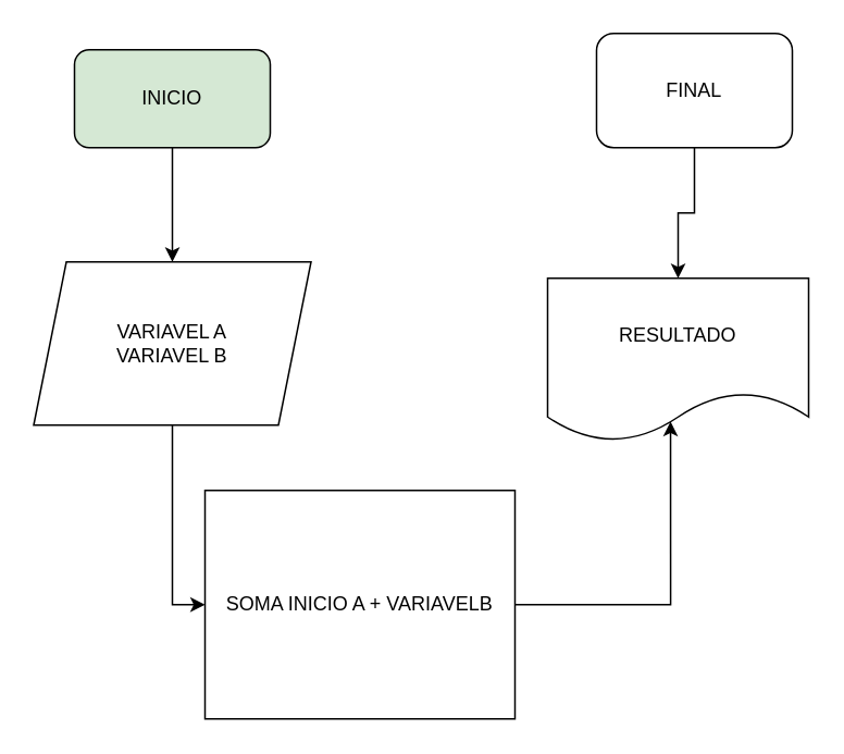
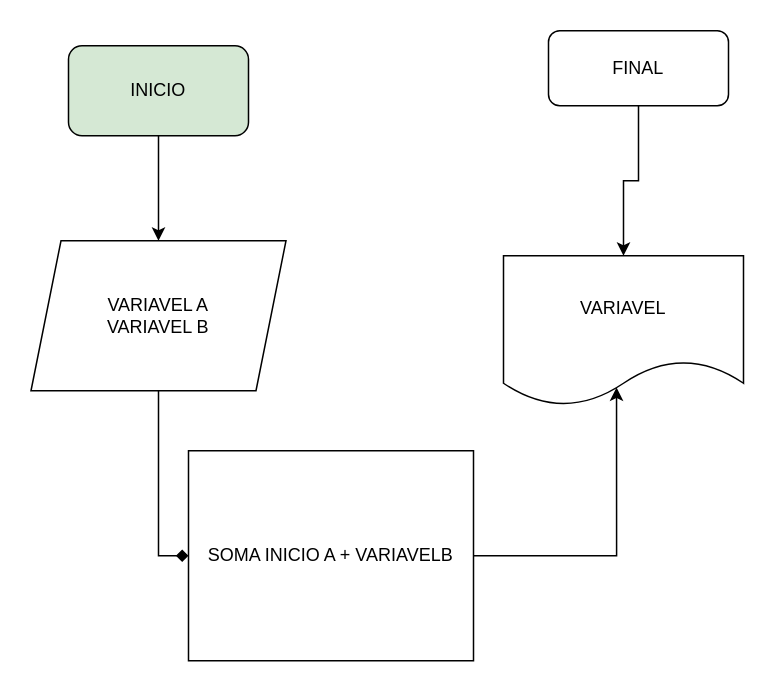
- <mxCell id="10" value="FINAL" style="rounded=1;whiteSpace=wrap;html=1;" vertex="1" parent="1"><mxGeometry x="365" y="20" width="120" height="70" as="geometry" /></mxCell>
+ <mxCell id="10" value="FINAL" style="rounded=1;whiteSpace=wrap;html=1;" vertex="1" parent="1"><mxGeometry x="365" y="20" width="120" height="50" as="geometry" /></mxCell>
- <mxCell id="8" value="RESULTADO" style="shape=document;whiteSpace=wrap;html=1;boundedLbl=1;" vertex="1" parent="1"><mxGeometry x="335" y="170" width="160" height="100" as="geometry" /></mxCell>
+ <mxCell id="8" value="VARIAVEL" style="shape=document;whiteSpace=wrap;html=1;boundedLbl=1;" vertex="1" parent="1"><mxGeometry x="335" y="170" width="160" height="100" as="geometry" /></mxCell>
- <mxCell id="4" style="edgeStyle=orthogonalEdgeStyle;rounded=0;orthogonalLoop=1;jettySize=auto;html=1;entryX=0;entryY=0.5;entryDx=0;entryDy=0;" edge="1" parent="1" source="5" target="7"><mxGeometry relative="1" as="geometry" /></mxCell>
+ <mxCell id="4" style="edgeStyle=orthogonalEdgeStyle;rounded=0;orthogonalLoop=1;jettySize=auto;html=1;entryX=0;entryY=0.5;entryDx=0;entryDy=0;endArrow=diamond;" edge="1" parent="1" source="5" target="7"><mxGeometry relative="1" as="geometry" /></mxCell>
